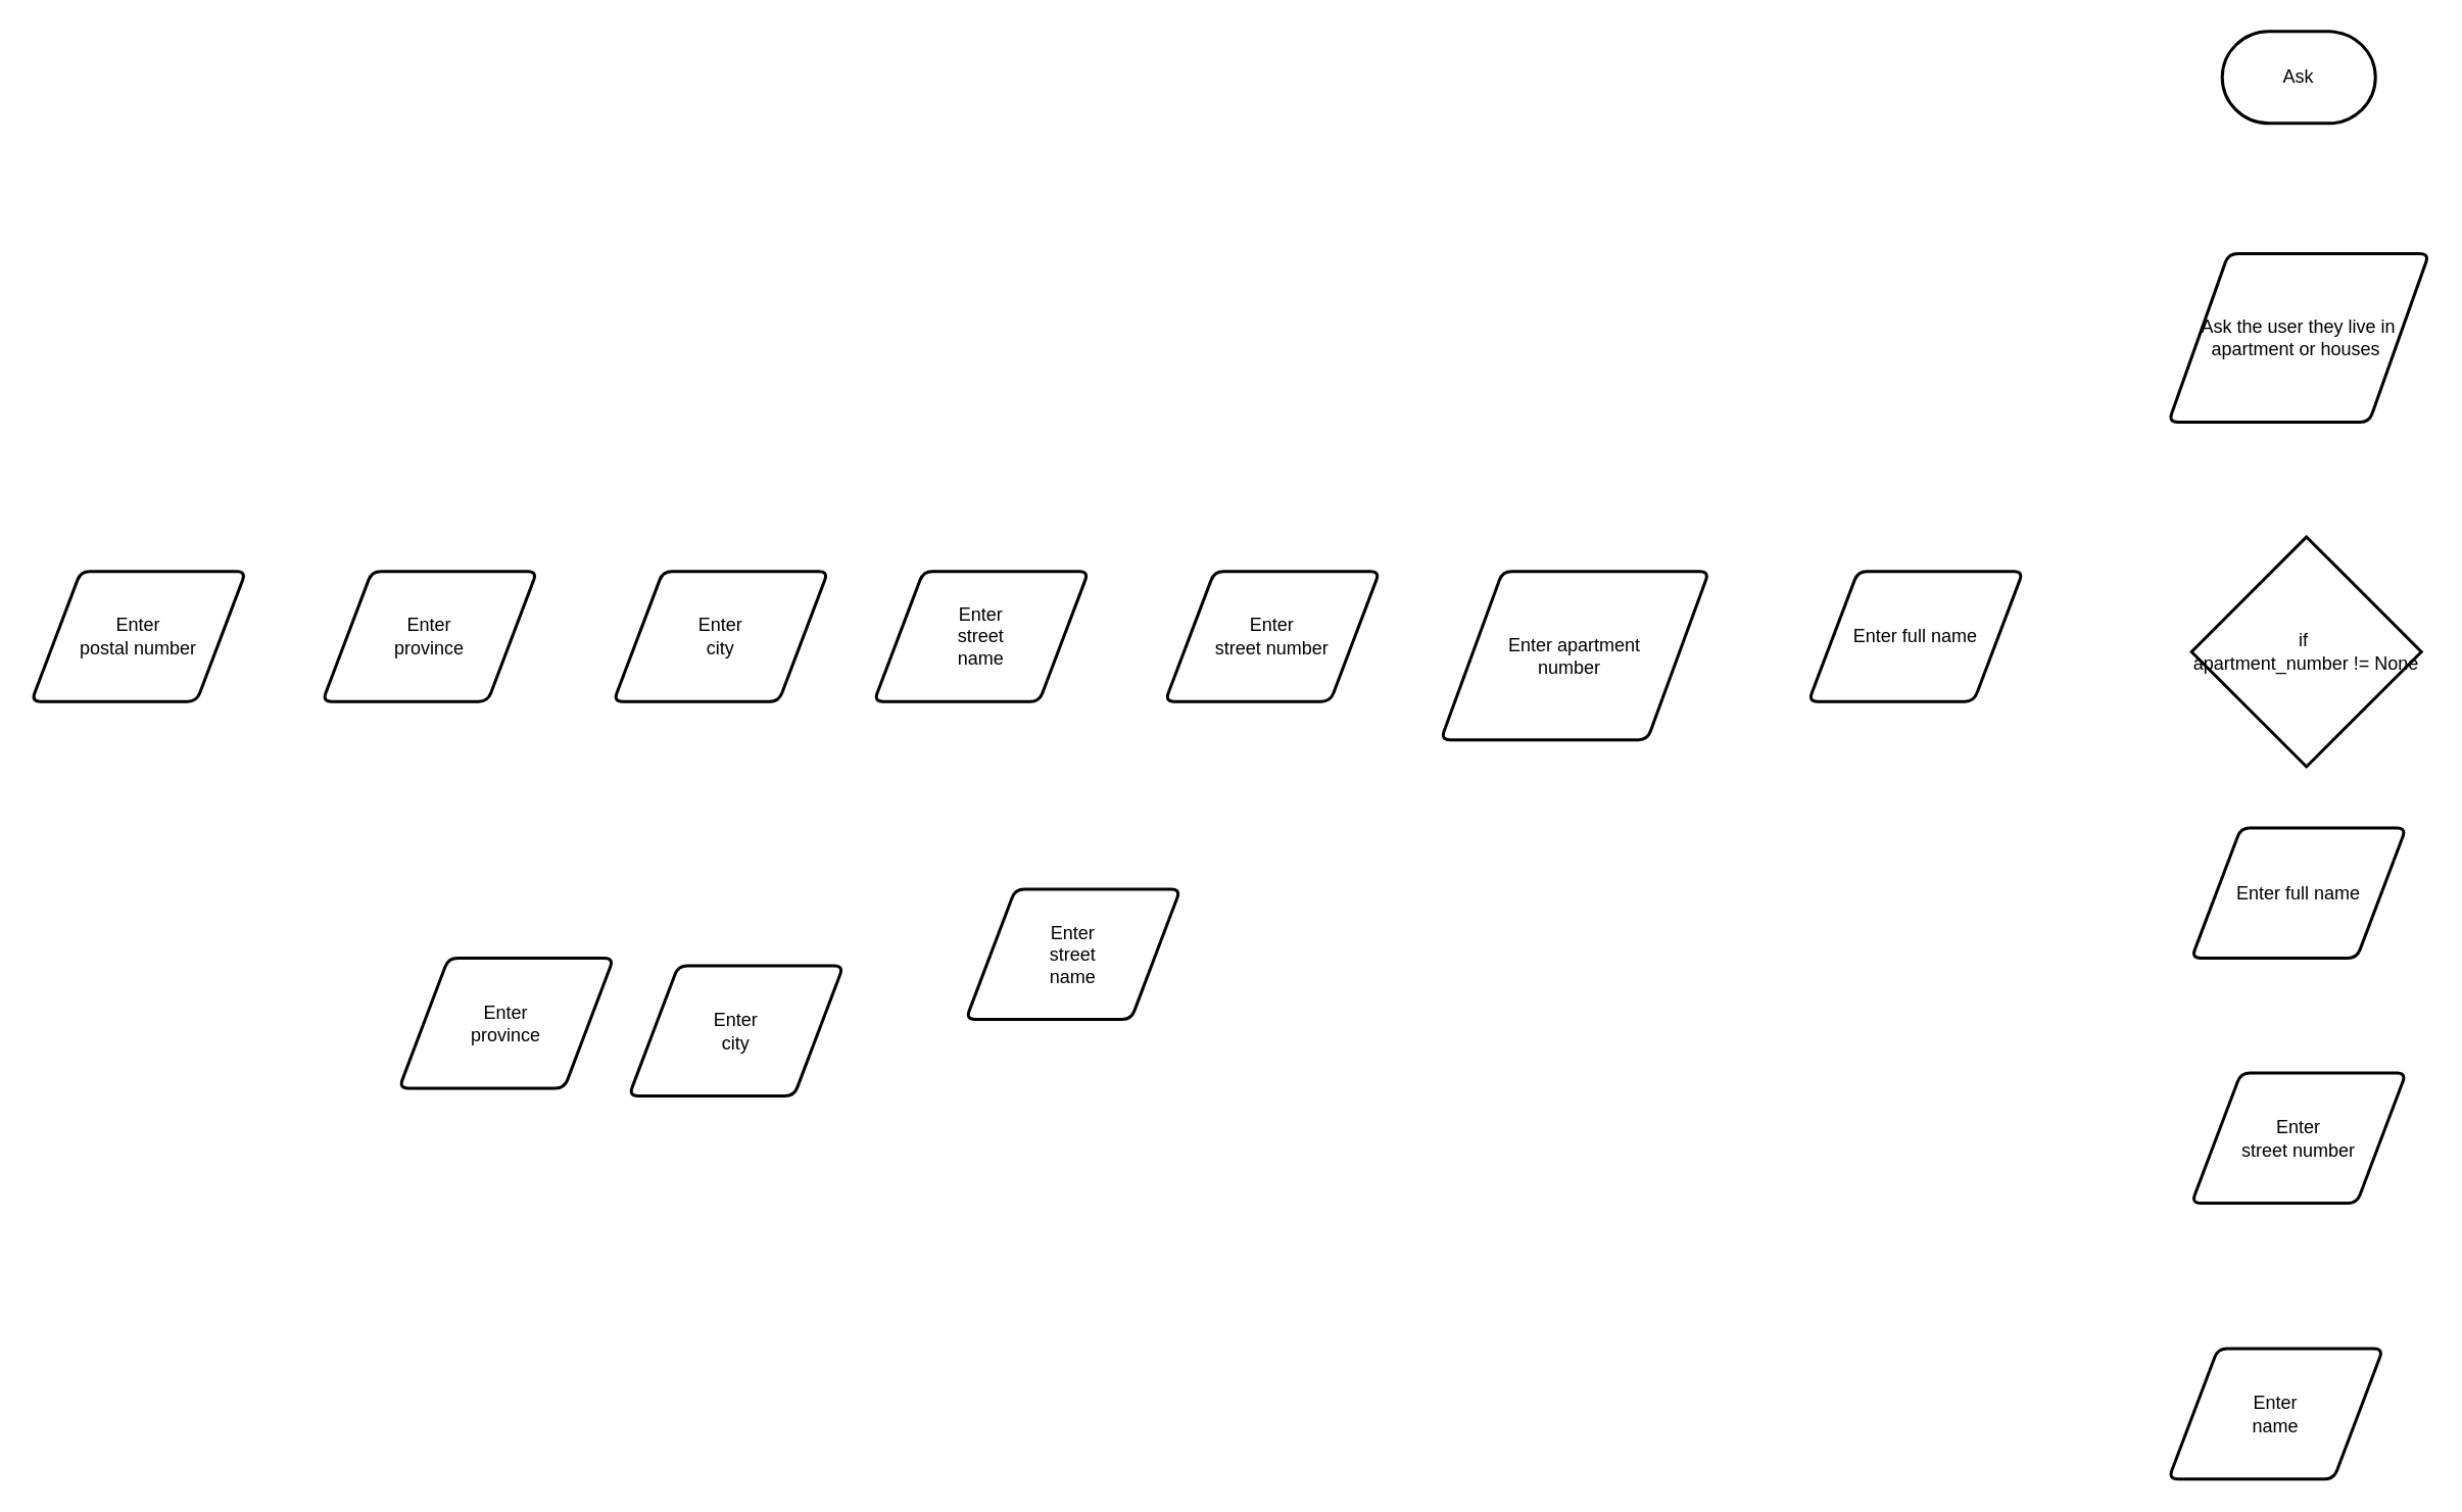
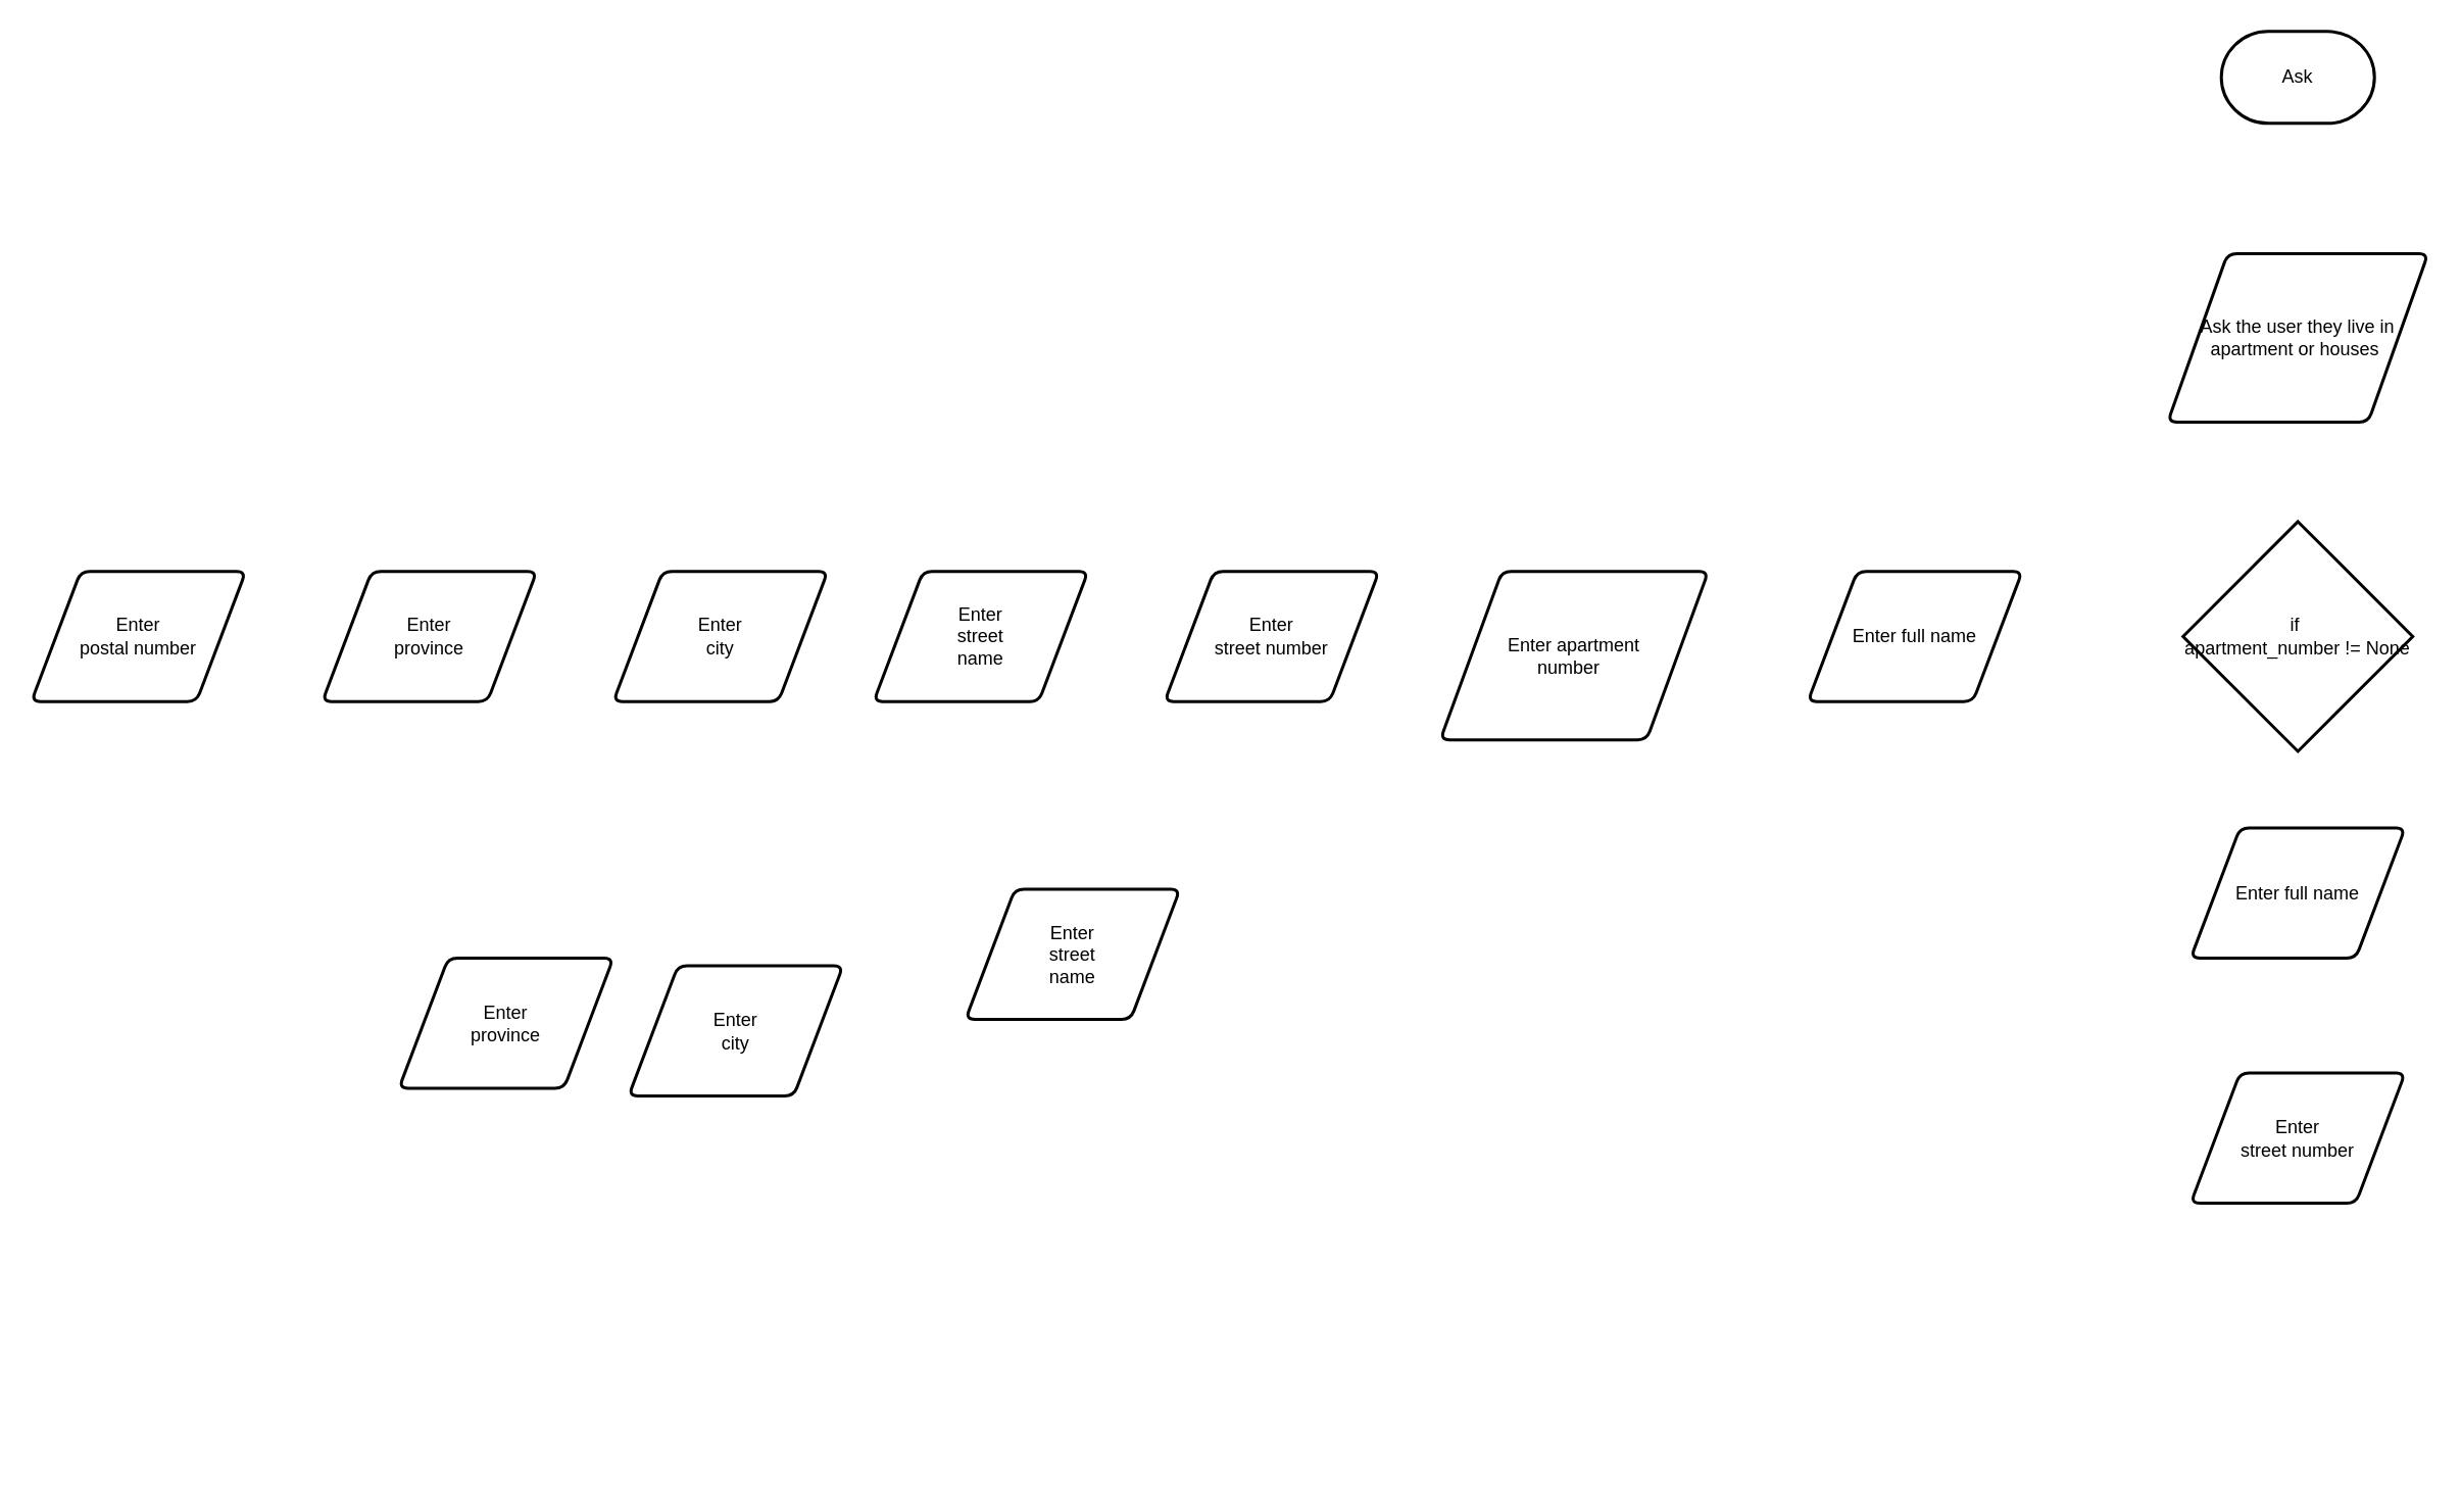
- <mxCell id="4" value="if&amp;nbsp;&lt;br&gt;apartment_number != None" style="strokeWidth=2;html=1;shape=mxgraph.flowchart.decision;whiteSpace=wrap;" vertex="1" parent="1"><mxGeometry x="1430" y="350" width="150" height="150" as="geometry" /></mxCell>
+ <mxCell id="4" value="if&amp;nbsp;&lt;br&gt;apartment_number != None" style="strokeWidth=2;html=1;shape=mxgraph.flowchart.decision;whiteSpace=wrap;" vertex="1" parent="1"><mxGeometry x="1425" y="340" width="150" height="150" as="geometry" /></mxCell>
- <mxCell id="14" value="Enter&lt;br&gt;name" style="shape=parallelogram;html=1;strokeWidth=2;perimeter=parallelogramPerimeter;whiteSpace=wrap;rounded=1;arcSize=12;size=0.23;" vertex="1" parent="1"><mxGeometry x="1415" y="880" width="140" height="85" as="geometry" /></mxCell>
